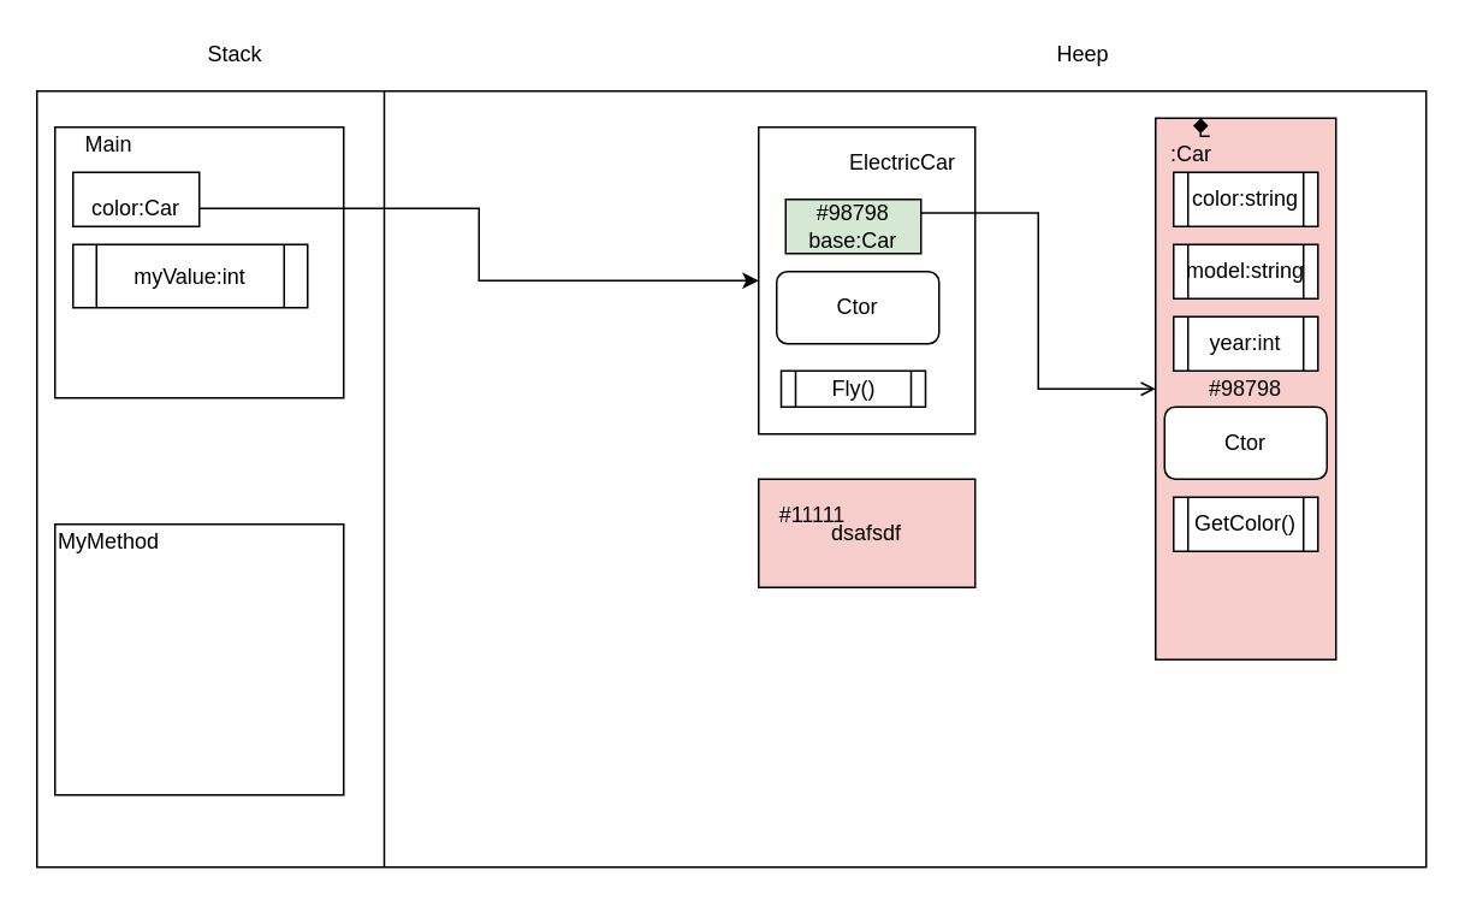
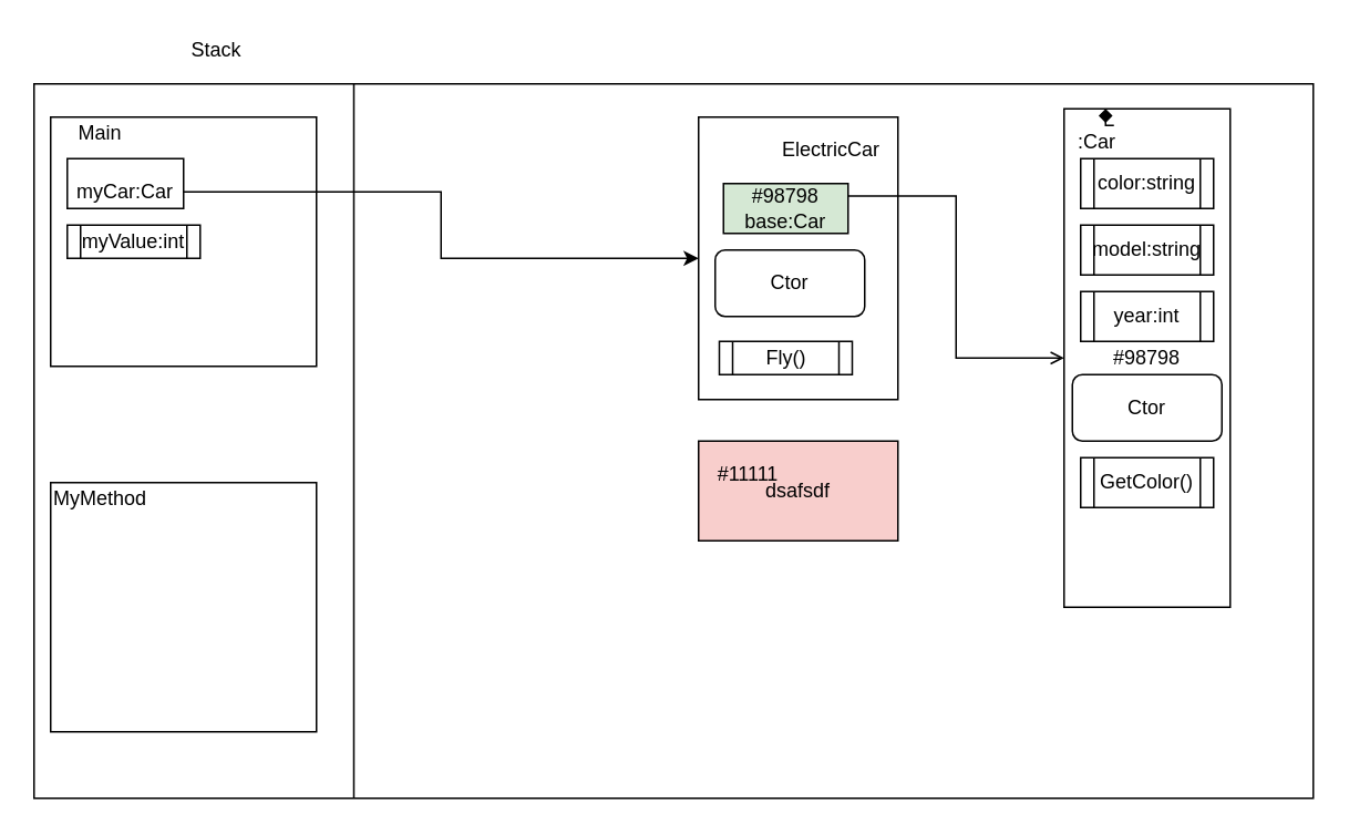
- <mxCell id="7" value="Heep" style="text;html=1;strokeColor=none;fillColor=none;align=center;verticalAlign=middle;whiteSpace=wrap;rounded=0;" vertex="1" parent="1"><mxGeometry x="580" y="20" width="40" height="20" as="geometry" /></mxCell>
- <mxCell id="13" value="color:Car" style="text;html=1;strokeColor=none;fillColor=none;align=center;verticalAlign=middle;whiteSpace=wrap;rounded=0;" vertex="1" parent="1"><mxGeometry x="40" y="105" width="70" height="20" as="geometry" /></mxCell>
+ <mxCell id="13" value="myCar:Car" style="text;html=1;strokeColor=none;fillColor=none;align=center;verticalAlign=middle;whiteSpace=wrap;rounded=0;" vertex="1" parent="1"><mxGeometry x="40" y="105" width="70" height="20" as="geometry" /></mxCell>
- <mxCell id="18" value="myValue:int" style="shape=process;whiteSpace=wrap;html=1;backgroundOutline=1;" vertex="1" parent="1"><mxGeometry x="40" y="135" width="130" height="35" as="geometry" /></mxCell>
+ <mxCell id="18" value="myValue:int" style="shape=process;whiteSpace=wrap;html=1;backgroundOutline=1;" vertex="1" parent="1"><mxGeometry x="40" y="135" width="80" height="20" as="geometry" /></mxCell>
- <mxCell id="3" value="&lt;span&gt;#98798&lt;/span&gt;" style="rounded=0;whiteSpace=wrap;html=1;fillColor=#f8cecc;" vertex="1" parent="1"><mxGeometry x="640" y="65" width="100" height="300" as="geometry" /></mxCell>
+ <mxCell id="3" value="&lt;span&gt;#98798&lt;/span&gt;" style="rounded=0;whiteSpace=wrap;html=1;" vertex="1" parent="1"><mxGeometry x="640" y="65" width="100" height="300" as="geometry" /></mxCell>
